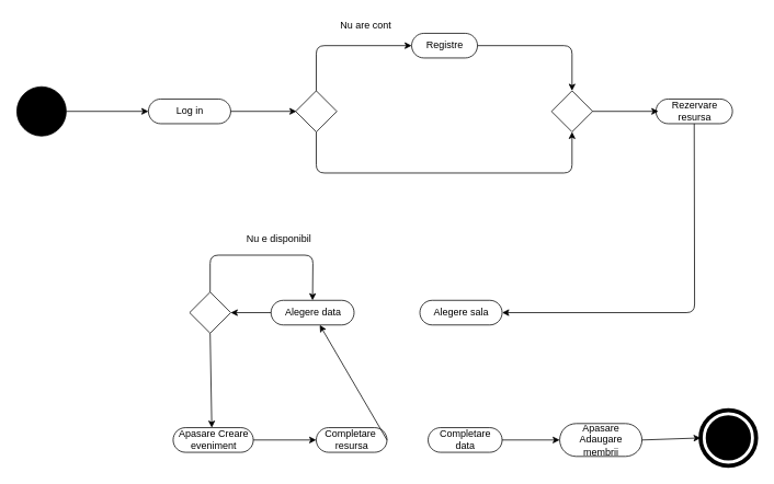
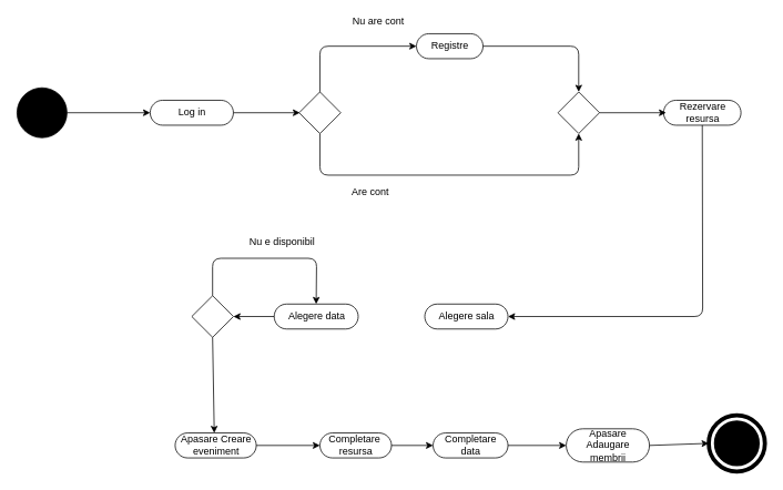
- <mxCell id="31" value="Nu are cont" style="text;html=1;strokeColor=none;fillColor=none;align=center;verticalAlign=middle;whiteSpace=wrap;rounded=0;" vertex="1" parent="1"><mxGeometry x="409" y="20" width="71" height="20" as="geometry" /></mxCell>
+ <mxCell id="31" value="Nu are cont" style="text;html=1;strokeColor=none;fillColor=none;align=center;verticalAlign=middle;whiteSpace=wrap;rounded=0;" vertex="1" parent="1"><mxGeometry x="419" y="15" width="71" height="20" as="geometry" /></mxCell>
+ <mxCell id="32" value="Are cont" style="text;html=1;strokeColor=none;fillColor=none;align=center;verticalAlign=middle;whiteSpace=wrap;rounded=0;" vertex="1" parent="1"><mxGeometry x="411.75" y="220" width="65.5" height="20" as="geometry" /></mxCell>
- <mxCell id="24" value="" style="endArrow=classic;html=1;exitX=1;exitY=0.5;exitDx=0;exitDy=0;exitPerimeter=0;" edge="1" parent="1" source="21" target="14"><mxGeometry width="50" height="50" relative="1" as="geometry"><mxPoint x="480" y="560" as="sourcePoint" /><mxPoint x="530" y="510" as="targetPoint" /></mxGeometry></mxCell>
+ <mxCell id="24" value="" style="endArrow=classic;html=1;exitX=1;exitY=0.5;exitDx=0;exitDy=0;exitPerimeter=0;entryX=0;entryY=0.5;entryDx=0;entryDy=0;entryPerimeter=0;" edge="1" parent="1" source="21" target="23"><mxGeometry width="50" height="50" relative="1" as="geometry"><mxPoint x="480" y="560" as="sourcePoint" /><mxPoint x="530" y="510" as="targetPoint" /></mxGeometry></mxCell>
